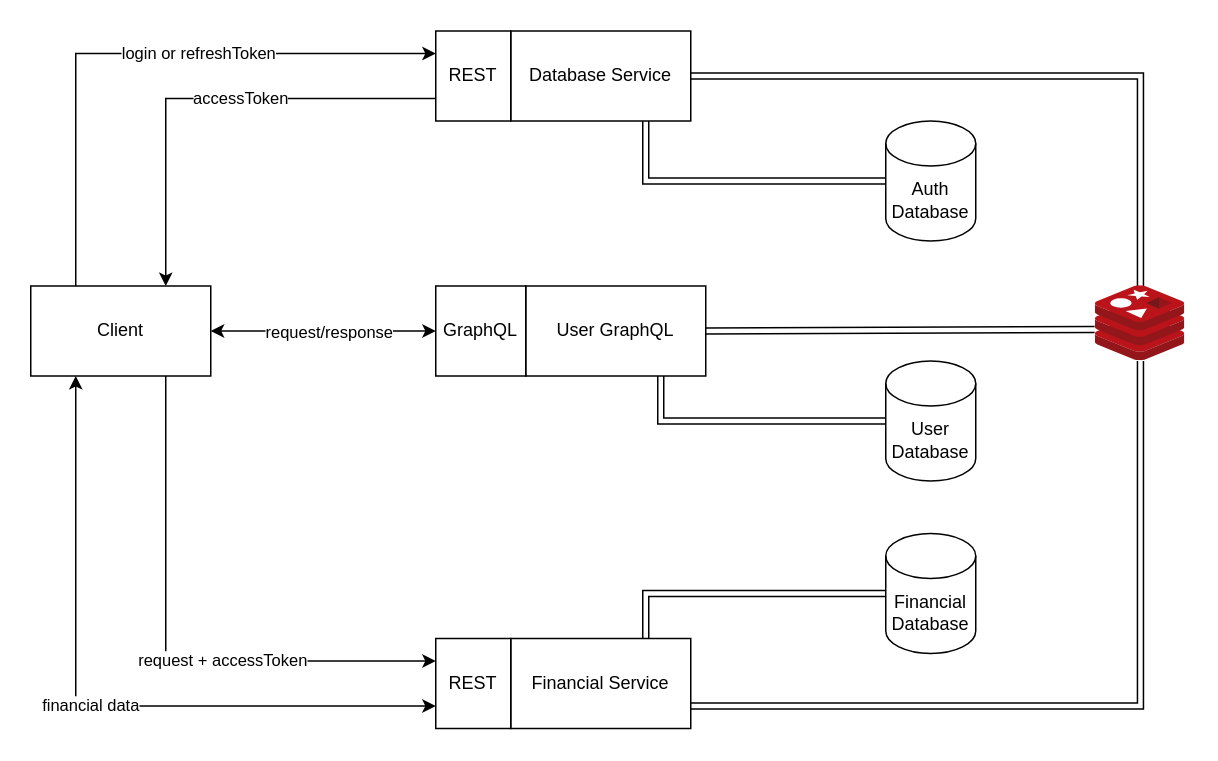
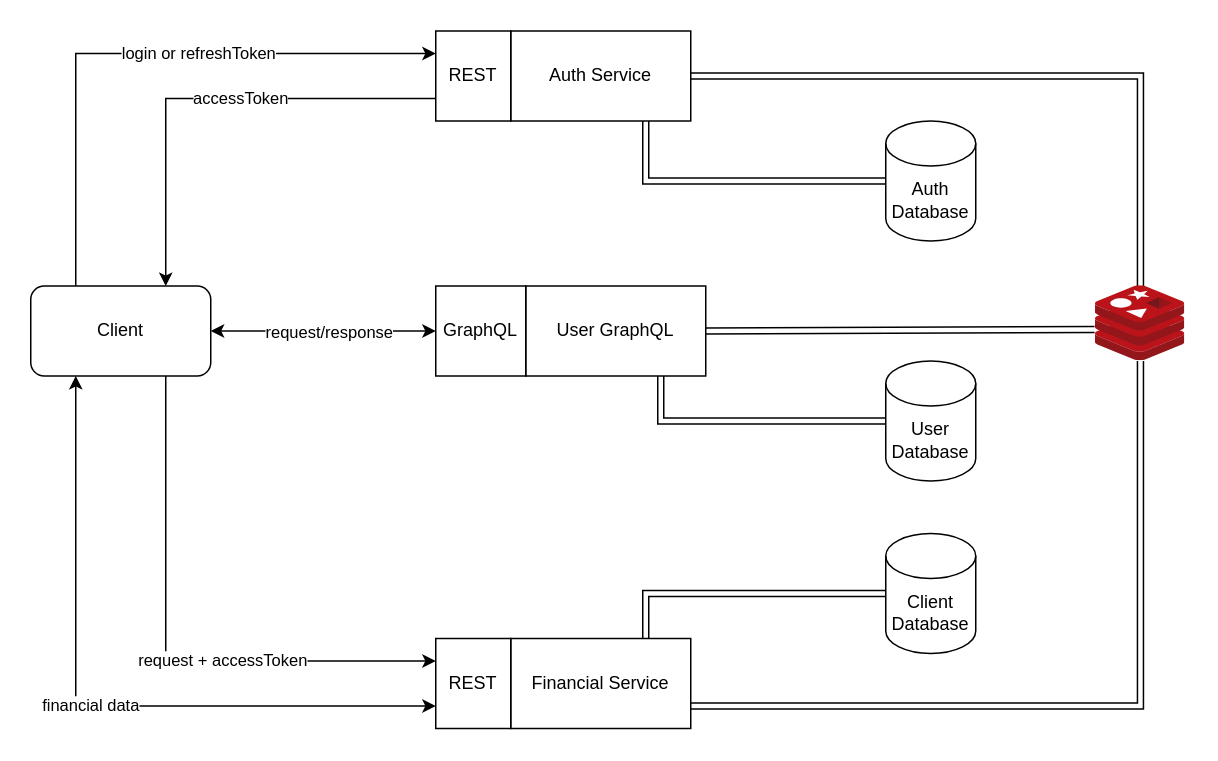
- <mxCell id="8" value="Database Service" style="rounded=0;whiteSpace=wrap;html=1;" parent="1" vertex="1"><mxGeometry x="340" y="20" width="120" height="60" as="geometry" /></mxCell>
+ <mxCell id="8" value="Auth Service" style="rounded=0;whiteSpace=wrap;html=1;" parent="1" vertex="1"><mxGeometry x="340" y="20" width="120" height="60" as="geometry" /></mxCell>
- <mxCell id="6" value="Client" style="whiteSpace=wrap;html=1;rounded=0;" parent="1" vertex="1"><mxGeometry x="20" y="190" width="120" height="60" as="geometry" /></mxCell>
+ <mxCell id="6" value="Client" style="rounded=1;whiteSpace=wrap;html=1;" parent="1" vertex="1"><mxGeometry x="20" y="190" width="120" height="60" as="geometry" /></mxCell>
- <mxCell id="15" value="Financial&lt;br&gt;Database" style="shape=cylinder3;whiteSpace=wrap;html=1;boundedLbl=1;backgroundOutline=1;size=15;" parent="1" vertex="1"><mxGeometry x="590" y="355" width="60" height="80" as="geometry" /></mxCell>
+ <mxCell id="15" value="Client&lt;br&gt;Database" style="shape=cylinder3;whiteSpace=wrap;html=1;boundedLbl=1;backgroundOutline=1;size=15;" parent="1" vertex="1"><mxGeometry x="590" y="355" width="60" height="80" as="geometry" /></mxCell>
